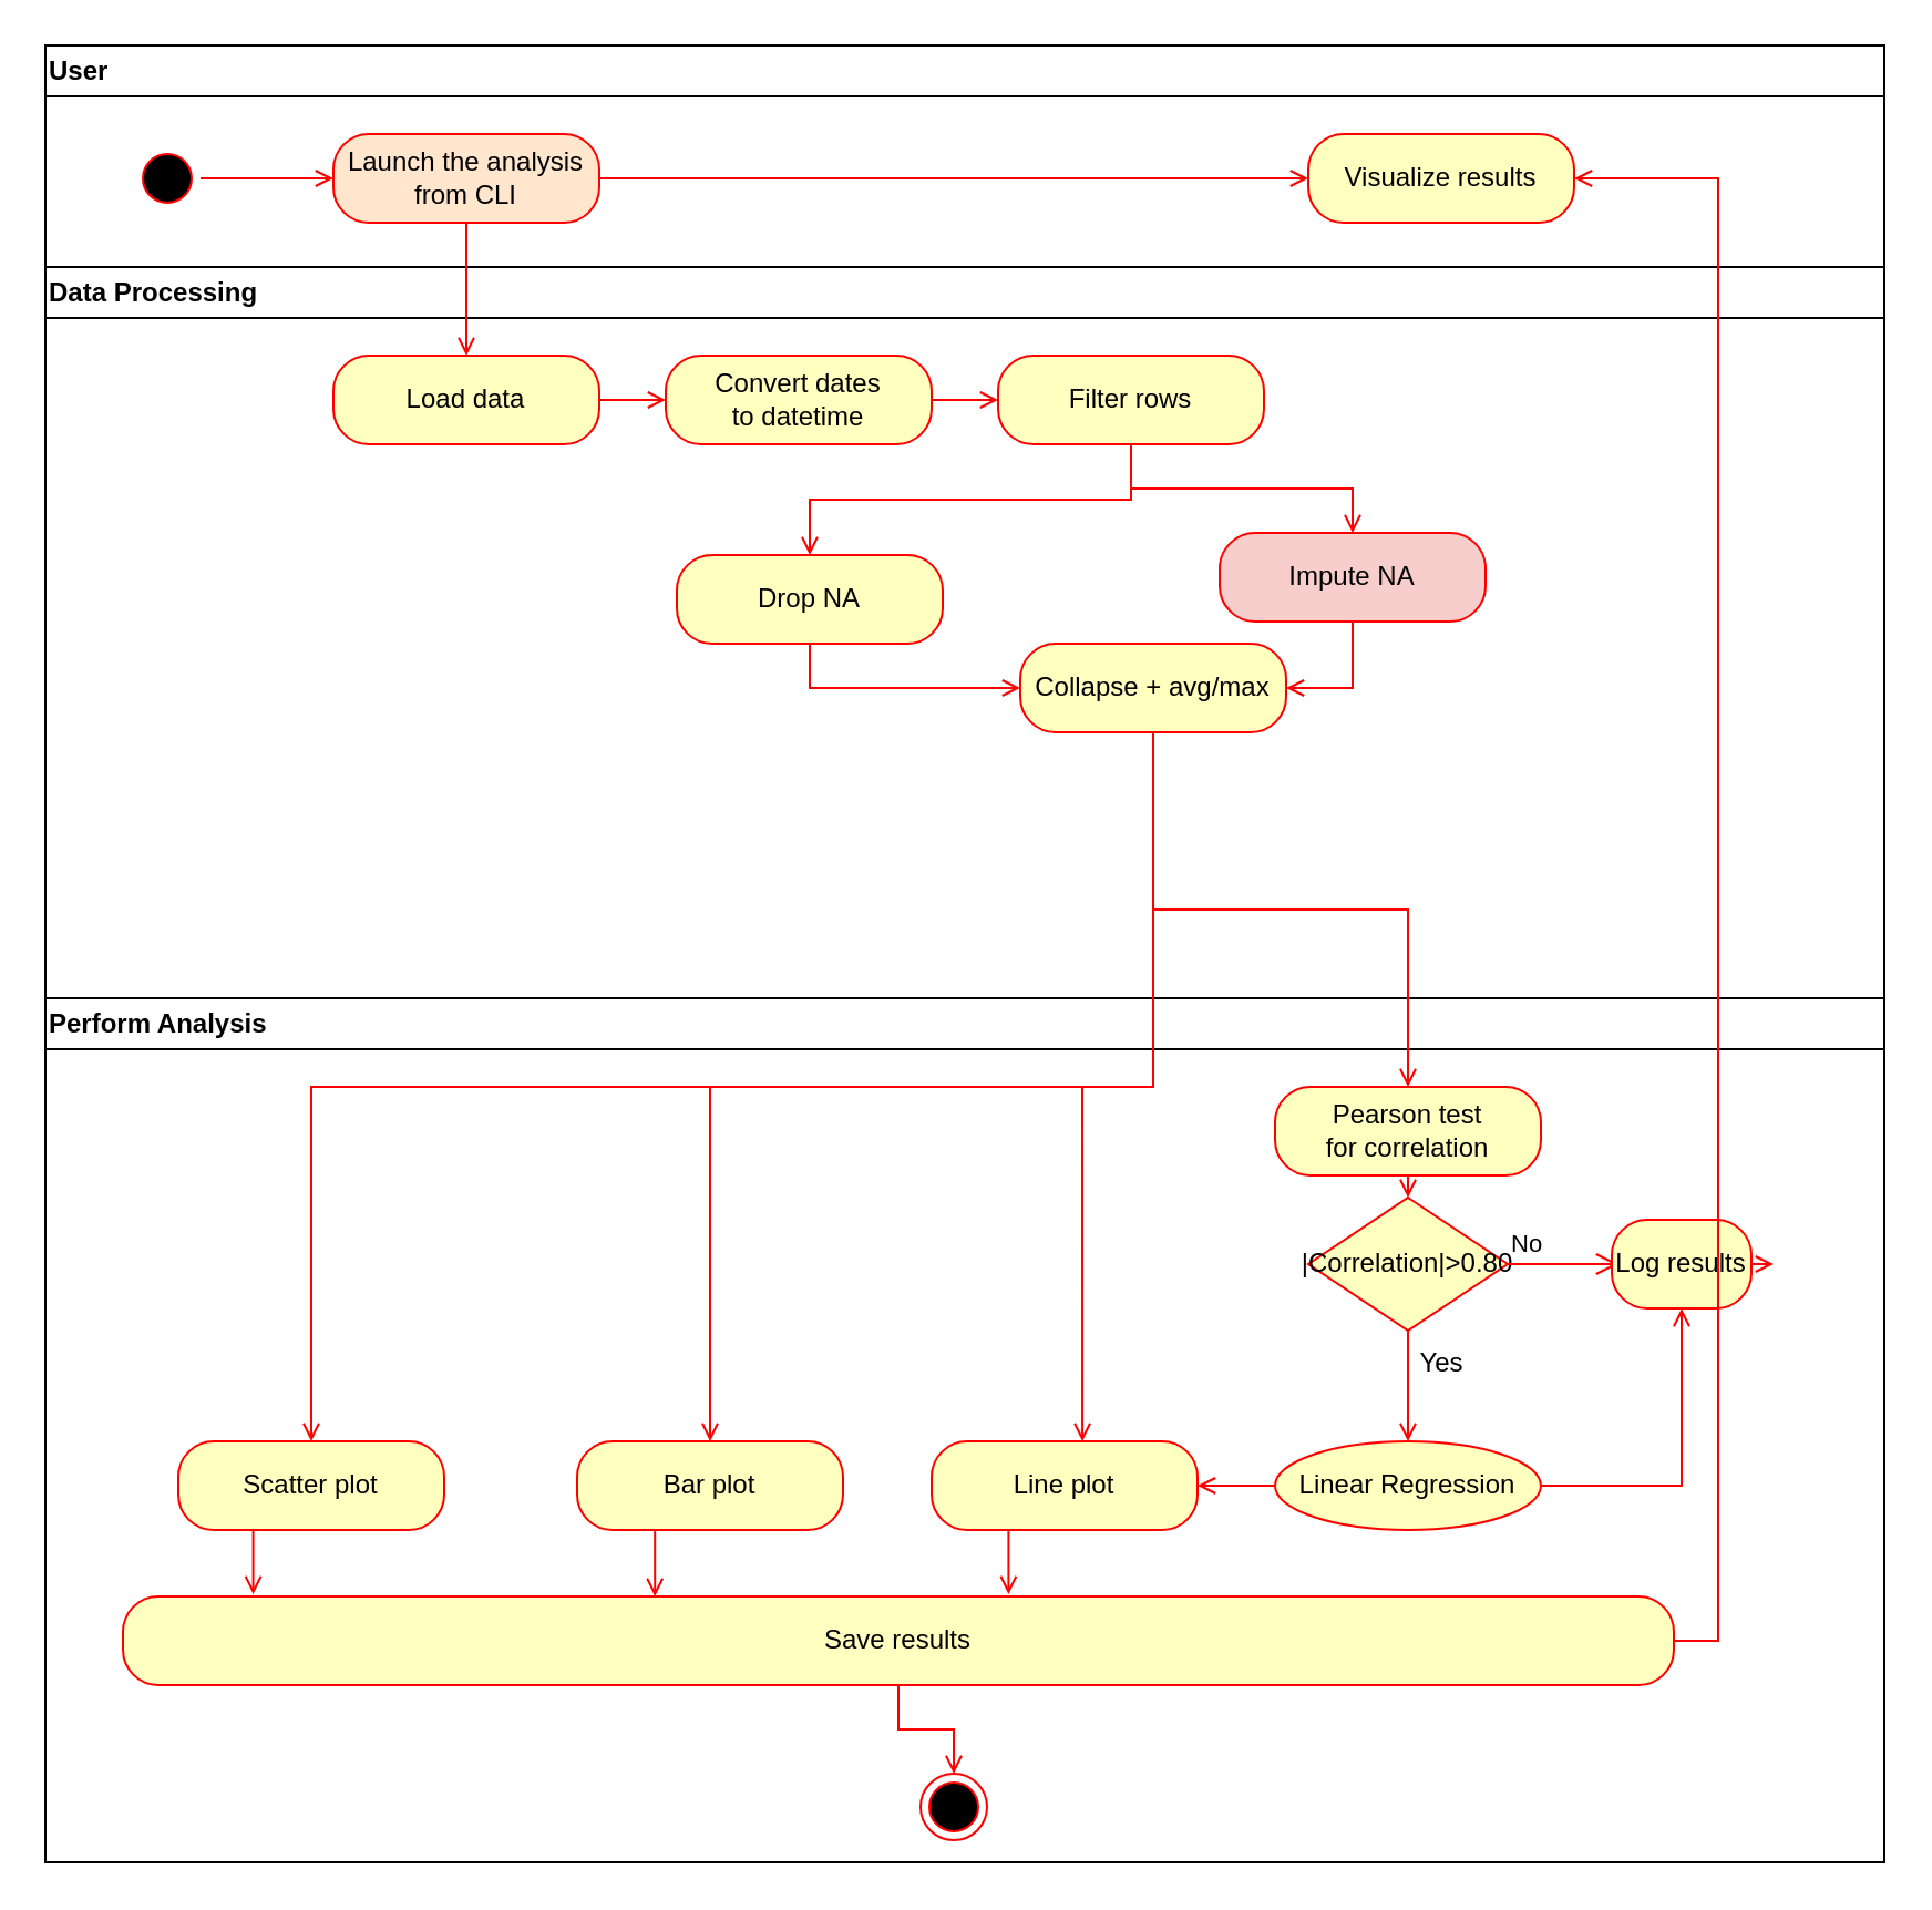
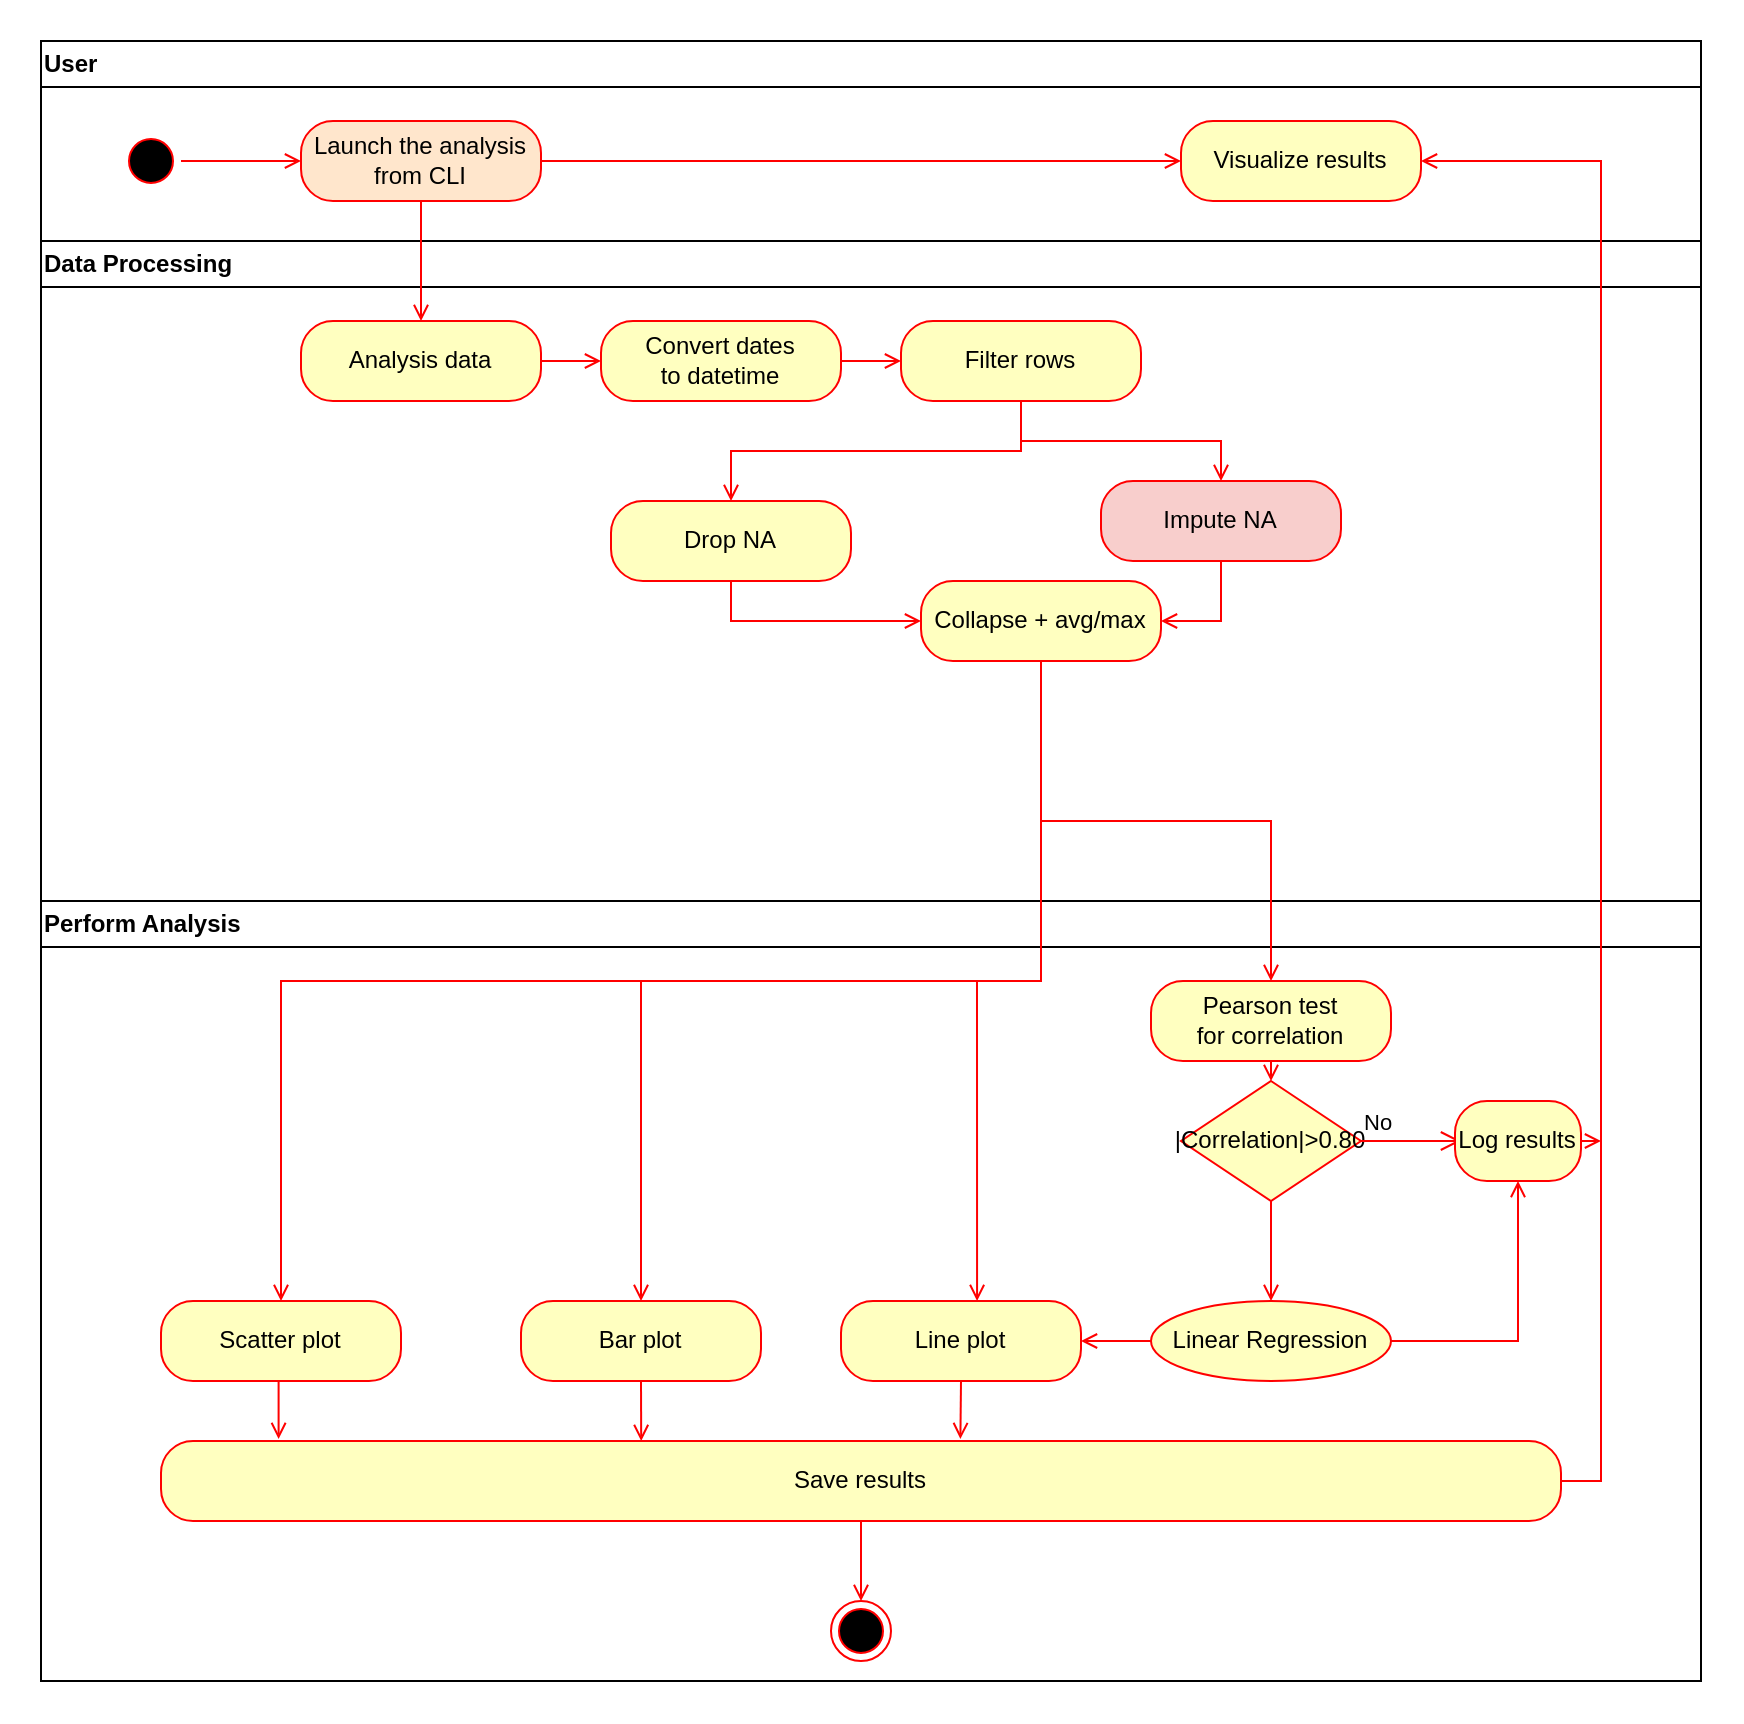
- <mxCell id="9" value="Load data" style="rounded=1;whiteSpace=wrap;html=1;arcSize=40;fontColor=#000000;fillColor=#ffffc0;strokeColor=#ff0000;" vertex="1" parent="8"><mxGeometry x="130" y="40" width="120" height="40" as="geometry" /></mxCell>
+ <mxCell id="9" value="Analysis data" style="rounded=1;whiteSpace=wrap;html=1;arcSize=40;fontColor=#000000;fillColor=#ffffc0;strokeColor=#ff0000;" vertex="1" parent="8"><mxGeometry x="130" y="40" width="120" height="40" as="geometry" /></mxCell>
- <mxCell id="36" value="Yes" style="text;html=1;align=center;verticalAlign=middle;resizable=0;points=[];autosize=1;strokeColor=none;fillColor=none;" vertex="1" parent="21"><mxGeometry x="610" y="150" width="40" height="30" as="geometry" /></mxCell>
- <mxCell id="38" value="Save results" style="rounded=1;whiteSpace=wrap;html=1;arcSize=40;fontColor=#000000;fillColor=#ffffc0;strokeColor=#ff0000;" vertex="1" parent="21"><mxGeometry x="35" y="270" width="700" height="40" as="geometry" /></mxCell>
+ <mxCell id="38" value="Save results" style="rounded=1;whiteSpace=wrap;html=1;arcSize=40;fontColor=#000000;fillColor=#ffffc0;strokeColor=#ff0000;" vertex="1" parent="21"><mxGeometry x="60" y="270" width="700" height="40" as="geometry" /></mxCell>
